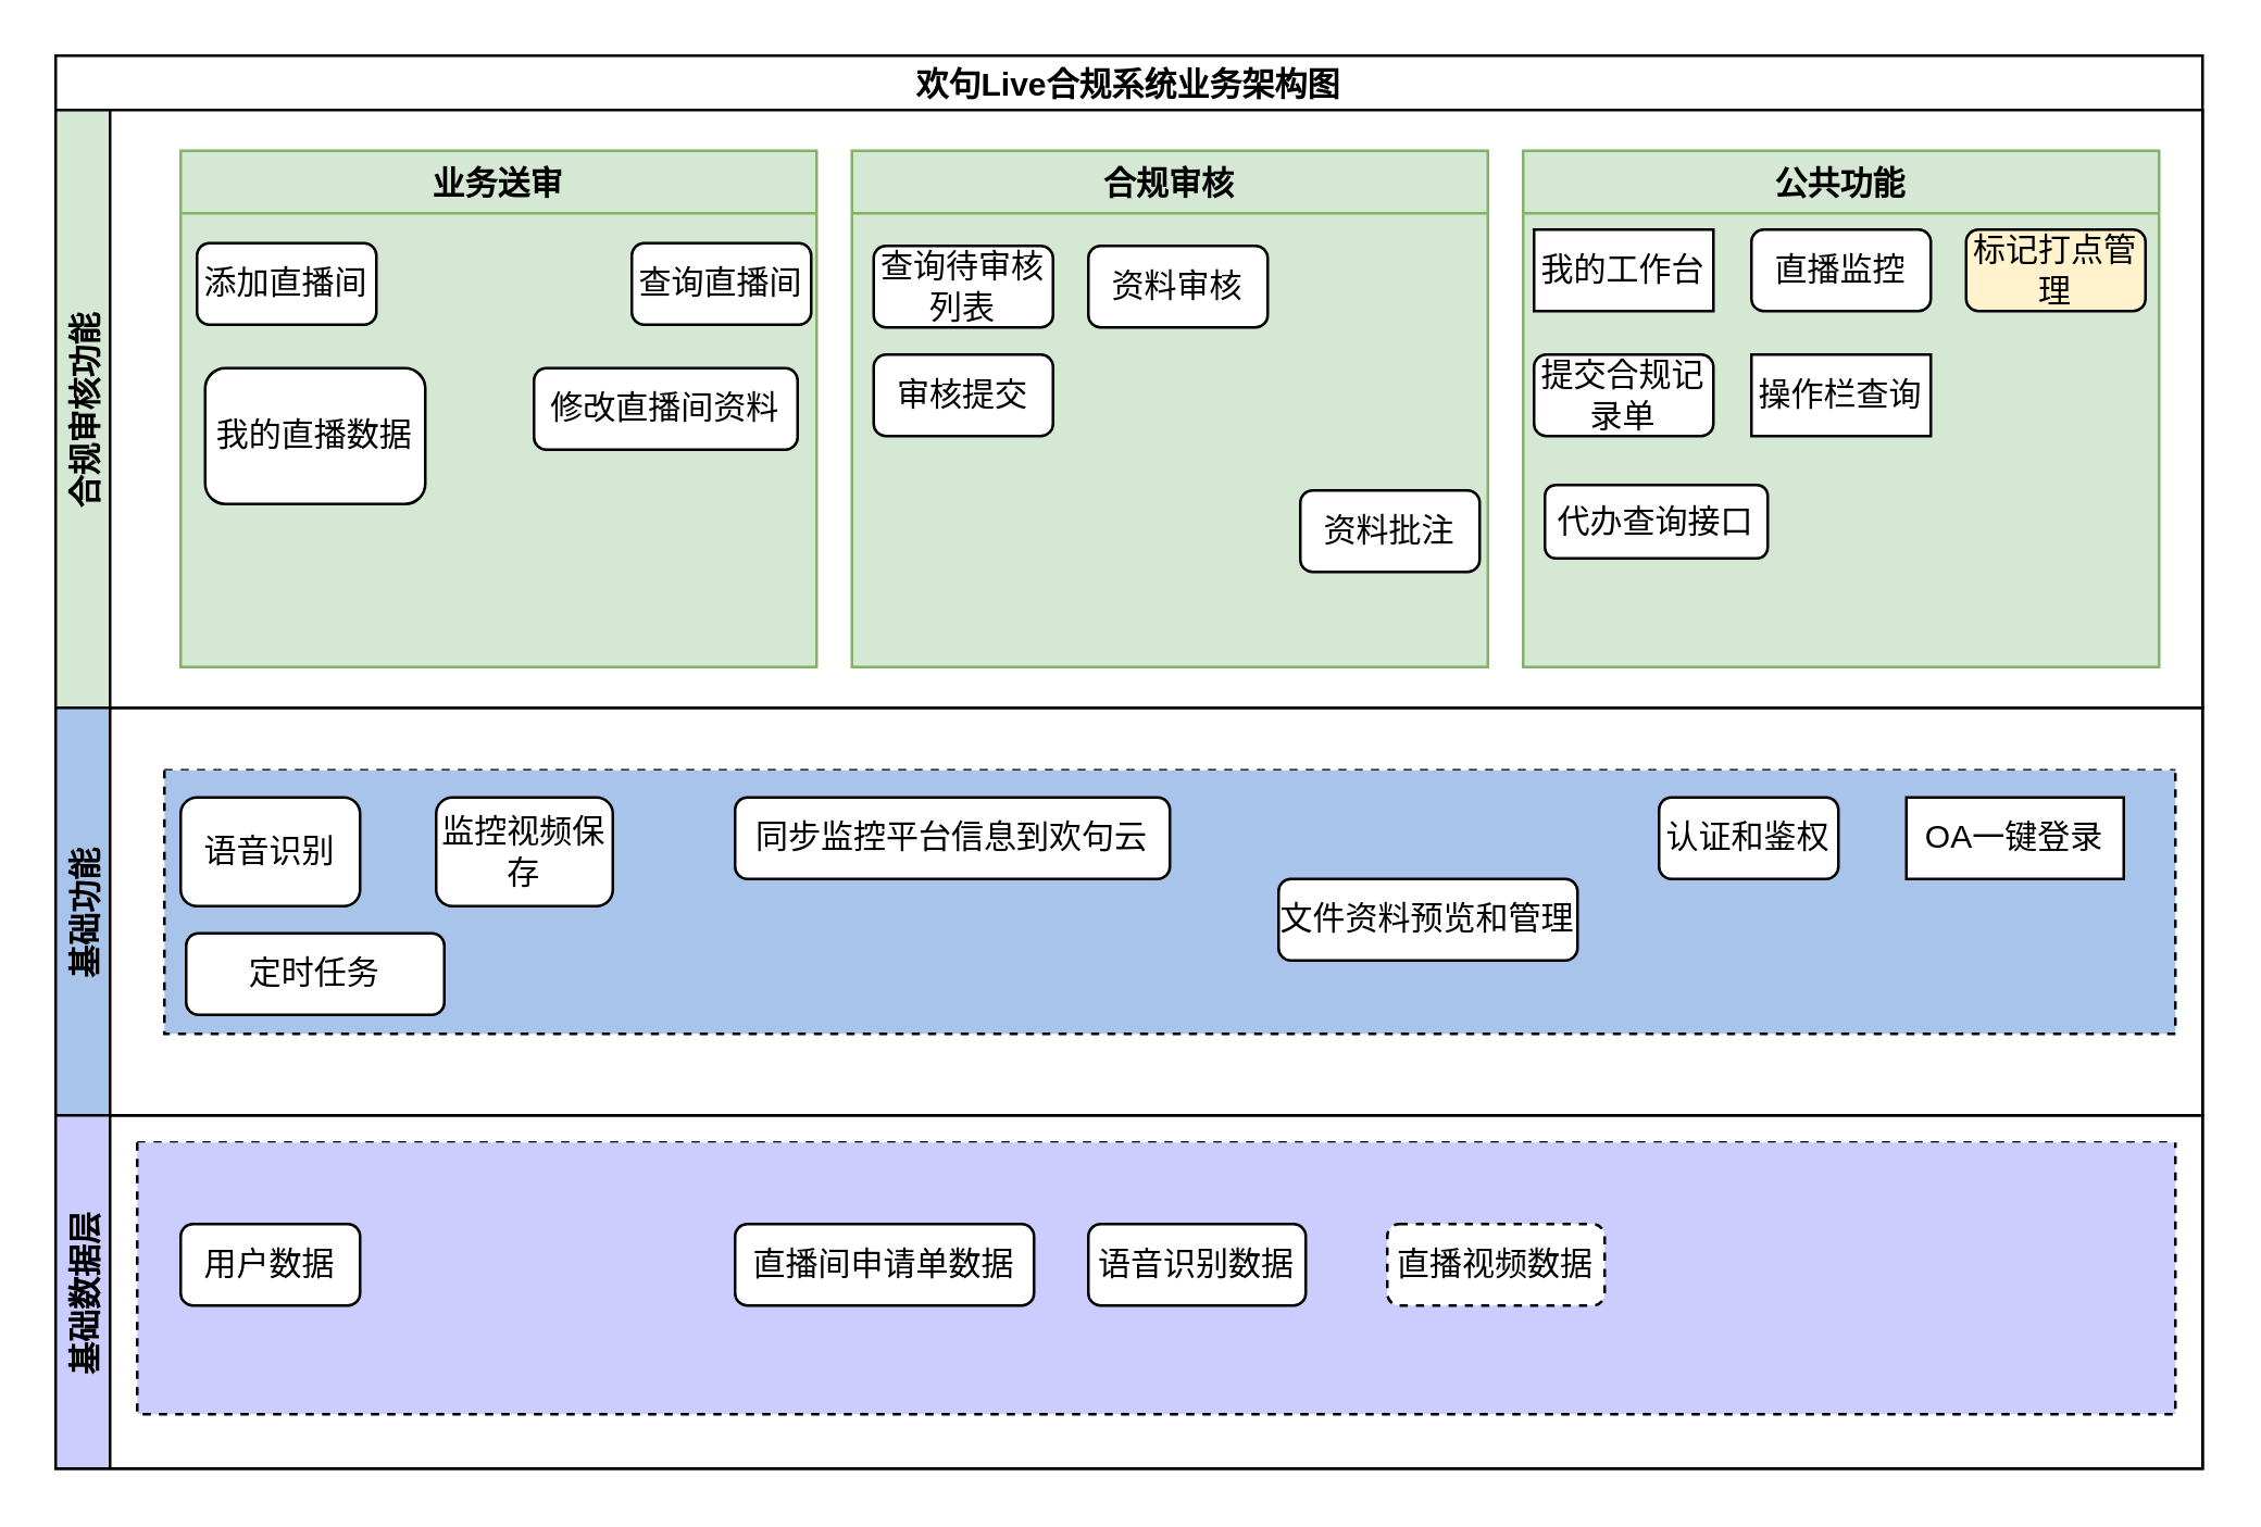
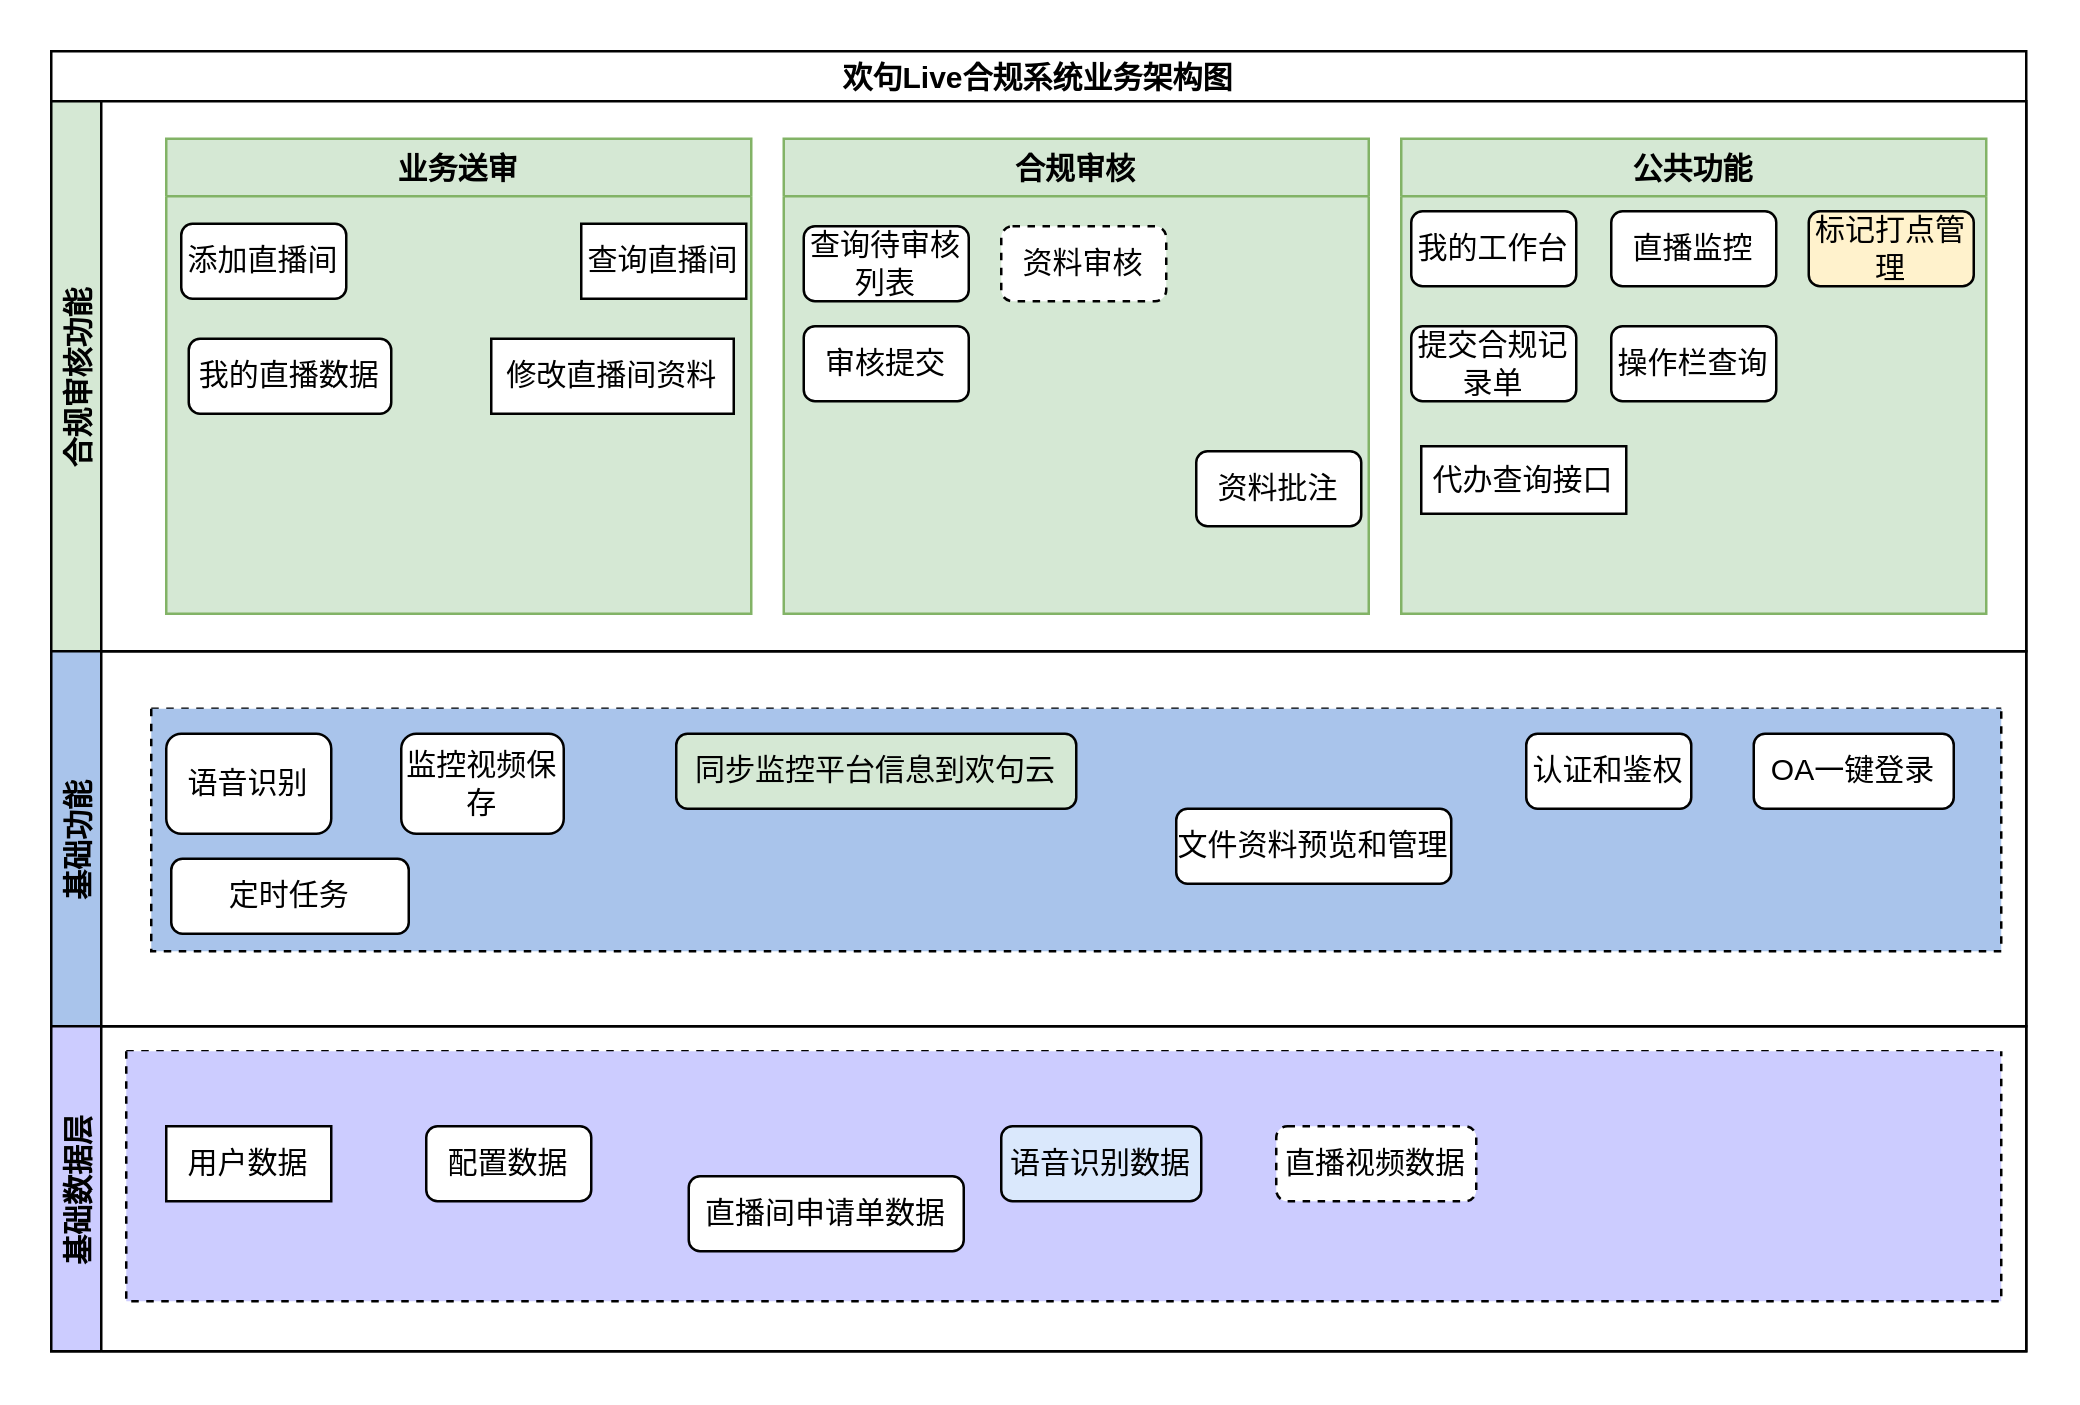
- <mxCell id="15" value="我的工作台" style="whiteSpace=wrap;html=1;rounded=0;" parent="14" vertex="1"><mxGeometry x="4" y="29" width="66" height="30" as="geometry" /></mxCell>
+ <mxCell id="15" value="我的工作台" style="rounded=1;whiteSpace=wrap;html=1;" parent="14" vertex="1"><mxGeometry x="4" y="29" width="66" height="30" as="geometry" /></mxCell>
- <mxCell id="6" value="查询直播间" style="rounded=1;whiteSpace=wrap;html=1;" parent="4" vertex="1"><mxGeometry x="166" y="34" width="66" height="30" as="geometry" /></mxCell>
+ <mxCell id="6" value="查询直播间" style="whiteSpace=wrap;html=1;rounded=0;" parent="4" vertex="1"><mxGeometry x="166" y="34" width="66" height="30" as="geometry" /></mxCell>
- <mxCell id="11" value="资料审核" style="rounded=1;whiteSpace=wrap;html=1;" parent="9" vertex="1"><mxGeometry x="87" y="35" width="66" height="30" as="geometry" /></mxCell>
+ <mxCell id="11" value="资料审核" style="rounded=1;whiteSpace=wrap;html=1;dashed=1;" parent="9" vertex="1"><mxGeometry x="87" y="35" width="66" height="30" as="geometry" /></mxCell>
- <mxCell id="19" value="操作栏查询" style="whiteSpace=wrap;html=1;rounded=0;" parent="14" vertex="1"><mxGeometry x="84" y="75" width="66" height="30" as="geometry" /></mxCell>
+ <mxCell id="19" value="操作栏查询" style="rounded=1;whiteSpace=wrap;html=1;" parent="14" vertex="1"><mxGeometry x="84" y="75" width="66" height="30" as="geometry" /></mxCell>
- <mxCell id="8" value="修改直播间资料" style="rounded=1;whiteSpace=wrap;html=1;" parent="4" vertex="1"><mxGeometry x="130" y="80" width="97" height="30" as="geometry" /></mxCell>
+ <mxCell id="8" value="修改直播间资料" style="whiteSpace=wrap;html=1;rounded=0;" parent="4" vertex="1"><mxGeometry x="130" y="80" width="97" height="30" as="geometry" /></mxCell>
- <mxCell id="7" value="我的直播数据" style="rounded=1;whiteSpace=wrap;html=1;" parent="4" vertex="1"><mxGeometry x="9" y="80" width="81" height="50" as="geometry" /></mxCell>
+ <mxCell id="7" value="我的直播数据" style="rounded=1;whiteSpace=wrap;html=1;" parent="4" vertex="1"><mxGeometry x="9" y="80" width="81" height="30" as="geometry" /></mxCell>
- <mxCell id="20" value="代办查询接口" style="rounded=1;whiteSpace=wrap;html=1;" parent="14" vertex="1"><mxGeometry x="8" y="123" width="82" height="27" as="geometry" /></mxCell>
+ <mxCell id="20" value="代办查询接口" style="whiteSpace=wrap;html=1;rounded=0;" parent="14" vertex="1"><mxGeometry x="8" y="123" width="82" height="27" as="geometry" /></mxCell>
- <mxCell id="25" value="同步监控平台信息到欢句云" style="rounded=1;whiteSpace=wrap;html=1;" parent="21" vertex="1"><mxGeometry x="250" y="33" width="160" height="30" as="geometry" /></mxCell>
+ <mxCell id="25" value="同步监控平台信息到欢句云" style="rounded=1;whiteSpace=wrap;html=1;fillColor=#d5e8d4;" parent="21" vertex="1"><mxGeometry x="250" y="33" width="160" height="30" as="geometry" /></mxCell>
- <mxCell id="28" value="OA一键登录" style="whiteSpace=wrap;html=1;rounded=0;" parent="21" vertex="1"><mxGeometry x="681" y="33" width="80" height="30" as="geometry" /></mxCell>
+ <mxCell id="28" value="OA一键登录" style="rounded=1;whiteSpace=wrap;html=1;" parent="21" vertex="1"><mxGeometry x="681" y="33" width="80" height="30" as="geometry" /></mxCell>
- <mxCell id="33" value="用户数据" style="rounded=1;whiteSpace=wrap;html=1;" parent="31" vertex="1"><mxGeometry x="46" y="40" width="66" height="30" as="geometry" /></mxCell>
+ <mxCell id="33" value="用户数据" style="whiteSpace=wrap;html=1;rounded=0;" parent="31" vertex="1"><mxGeometry x="46" y="40" width="66" height="30" as="geometry" /></mxCell>
+ <mxCell id="34" value="配置数据" style="rounded=1;whiteSpace=wrap;html=1;" parent="31" vertex="1"><mxGeometry x="150" y="40" width="66" height="30" as="geometry" /></mxCell>
- <mxCell id="35" value="直播间申请单数据" style="rounded=1;whiteSpace=wrap;html=1;" parent="31" vertex="1"><mxGeometry x="250" y="40" width="110" height="30" as="geometry" /></mxCell>
+ <mxCell id="35" value="直播间申请单数据" style="rounded=1;whiteSpace=wrap;html=1;" parent="31" vertex="1"><mxGeometry x="255" y="60" width="110" height="30" as="geometry" /></mxCell>
- <mxCell id="36" value="语音识别数据" style="rounded=1;whiteSpace=wrap;html=1;" parent="31" vertex="1"><mxGeometry x="380" y="40" width="80" height="30" as="geometry" /></mxCell>
+ <mxCell id="36" value="语音识别数据" style="rounded=1;whiteSpace=wrap;html=1;fillColor=#dae8fc;" parent="31" vertex="1"><mxGeometry x="380" y="40" width="80" height="30" as="geometry" /></mxCell>
